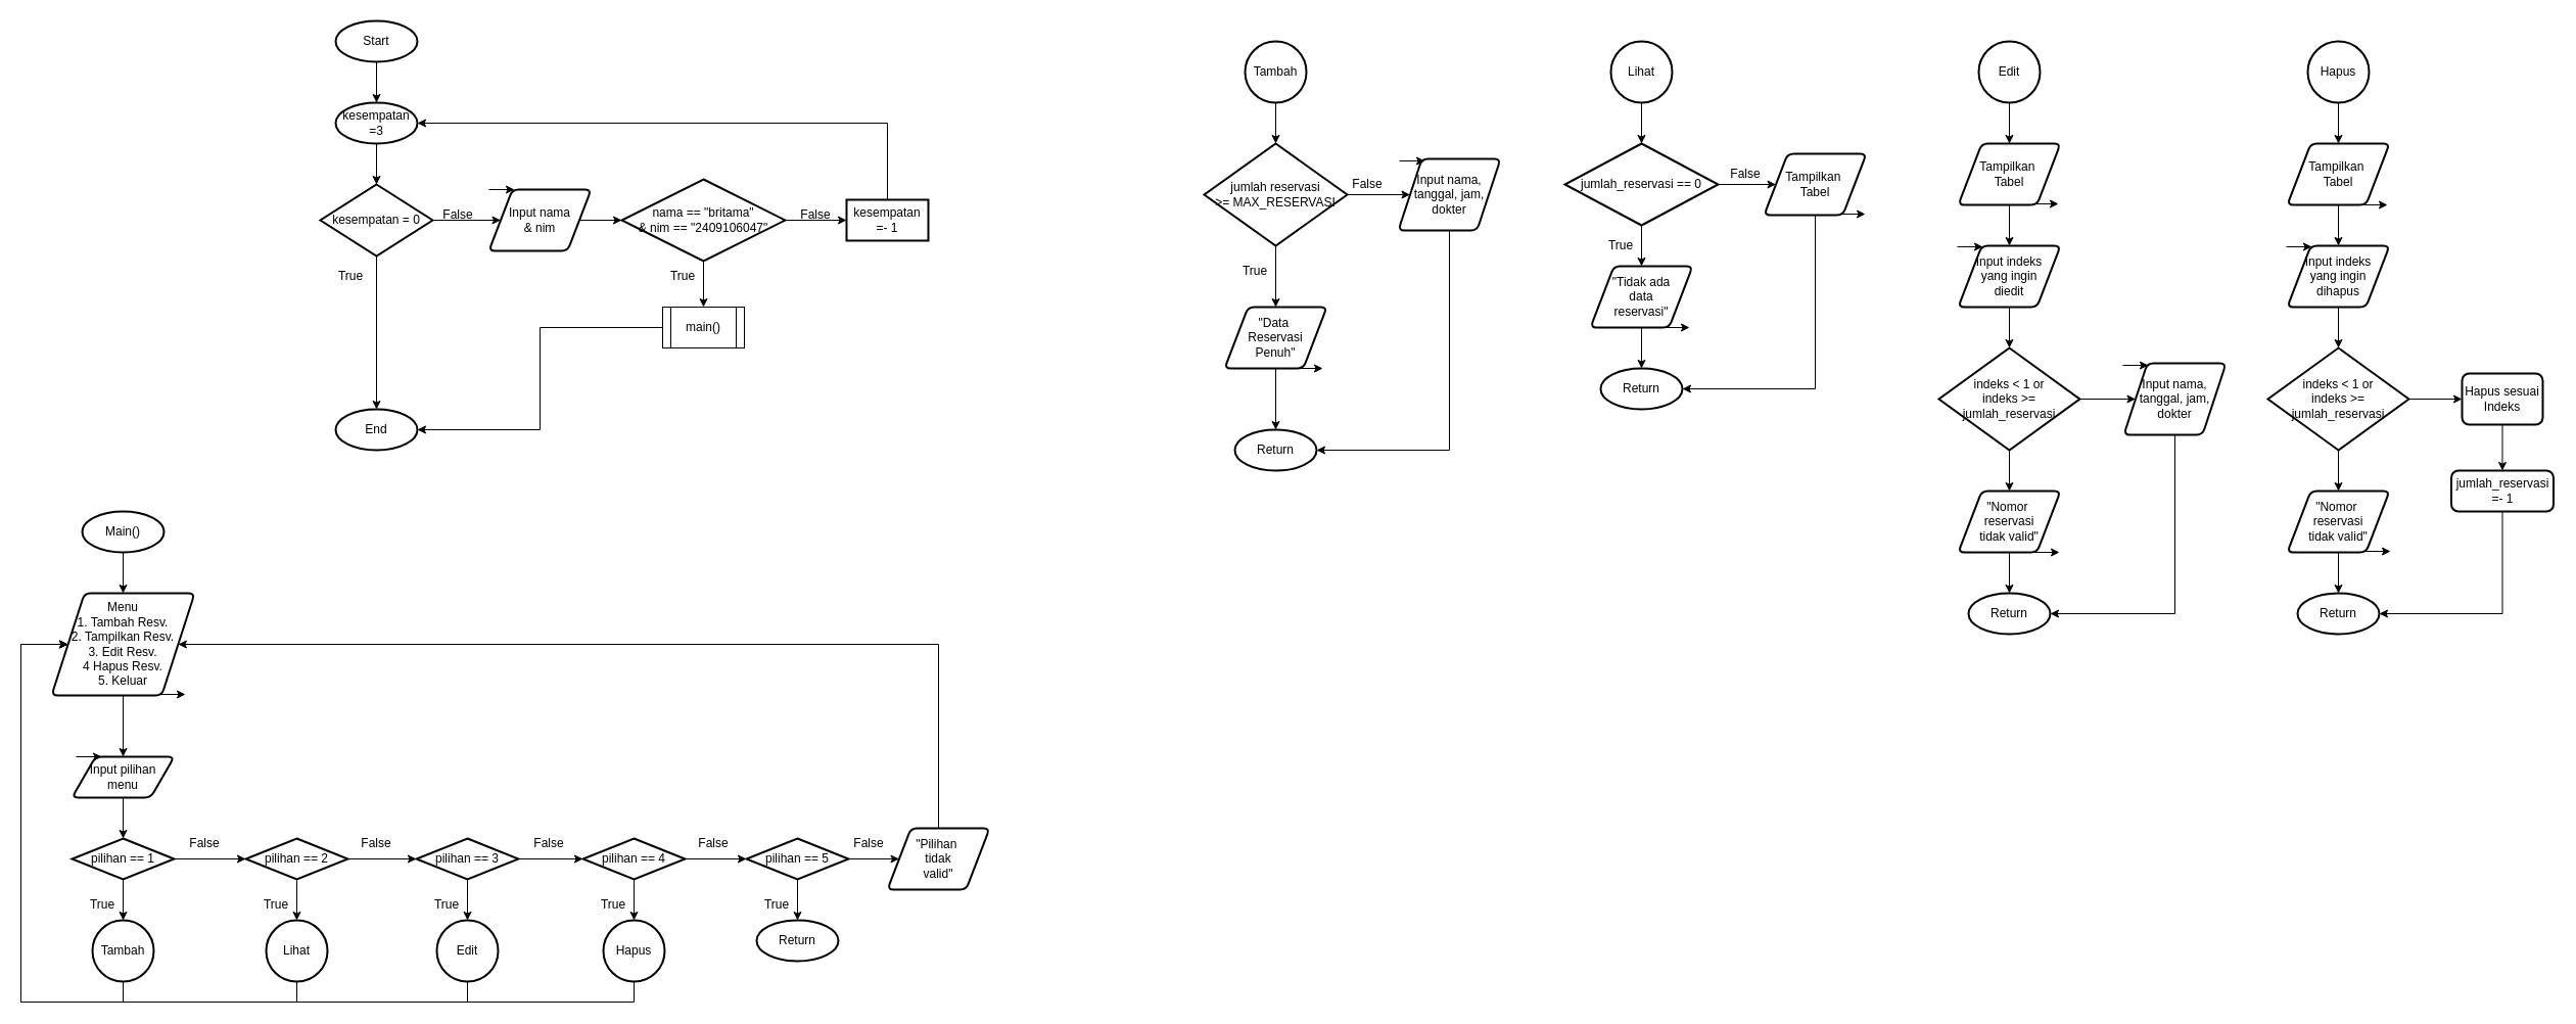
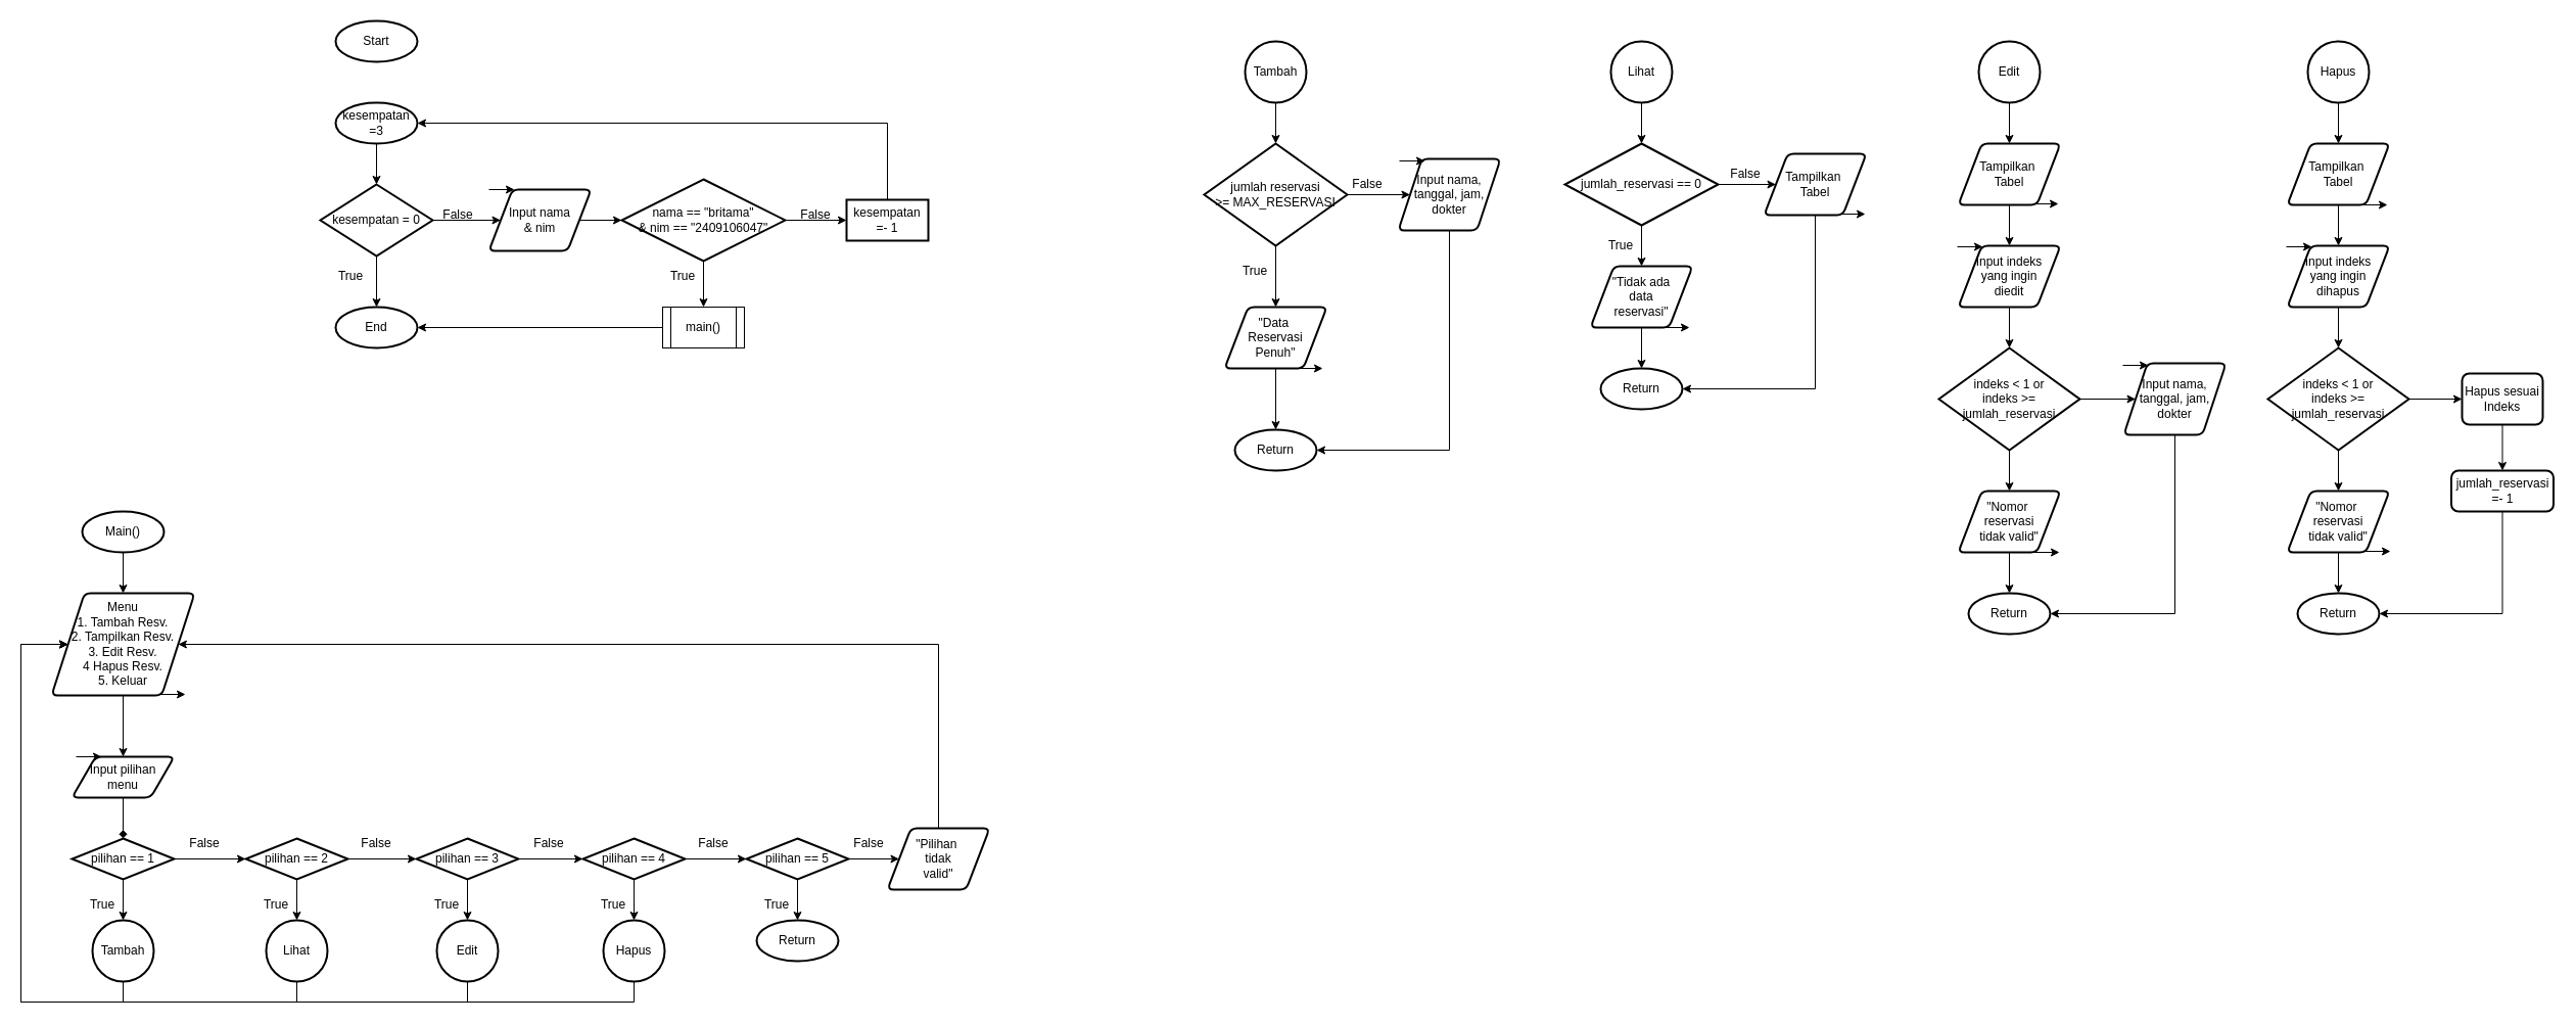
- <mxCell id="2" value="" style="edgeStyle=orthogonalEdgeStyle;rounded=0;orthogonalLoop=1;jettySize=auto;html=1;" edge="1" parent="1" source="3" target="5"><mxGeometry relative="1" as="geometry" /></mxCell>
- <mxCell id="9" value="End" style="strokeWidth=2;html=1;shape=mxgraph.flowchart.start_1;whiteSpace=wrap;" vertex="1" parent="1"><mxGeometry x="328" y="400" width="80" height="40" as="geometry" /></mxCell>
+ <mxCell id="9" value="End" style="strokeWidth=2;html=1;shape=mxgraph.flowchart.start_1;whiteSpace=wrap;" vertex="1" parent="1"><mxGeometry x="328" y="300" width="80" height="40" as="geometry" /></mxCell>
- <mxCell id="28" value="" style="edgeStyle=orthogonalEdgeStyle;rounded=0;orthogonalLoop=1;jettySize=auto;html=1;" edge="1" parent="1" source="29" target="32"><mxGeometry relative="1" as="geometry" /></mxCell>
+ <mxCell id="28" value="" style="edgeStyle=orthogonalEdgeStyle;rounded=0;orthogonalLoop=1;jettySize=auto;html=1;endArrow=diamond;" edge="1" parent="1" source="29" target="32"><mxGeometry relative="1" as="geometry" /></mxCell>
